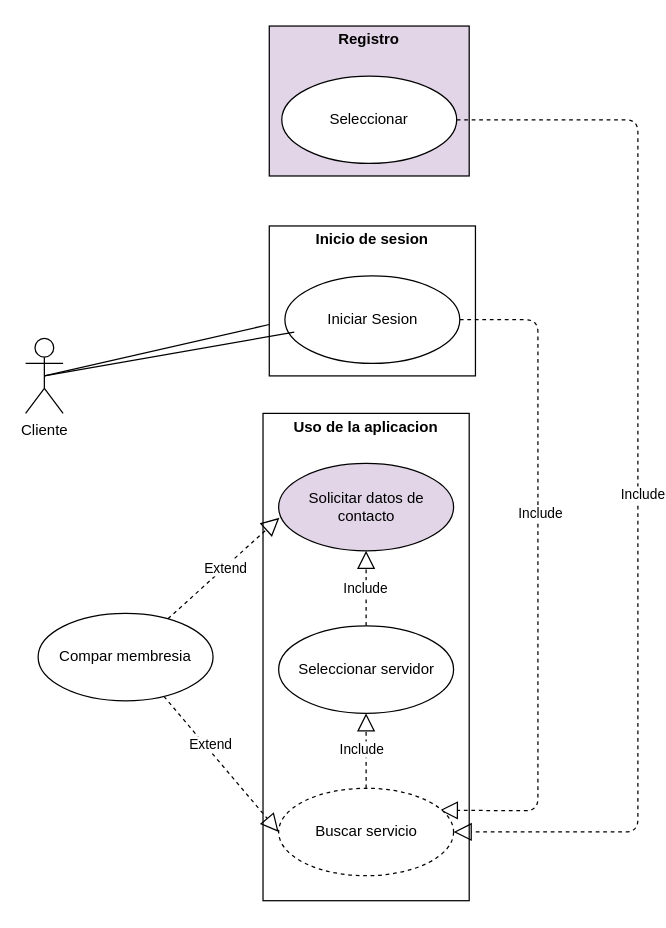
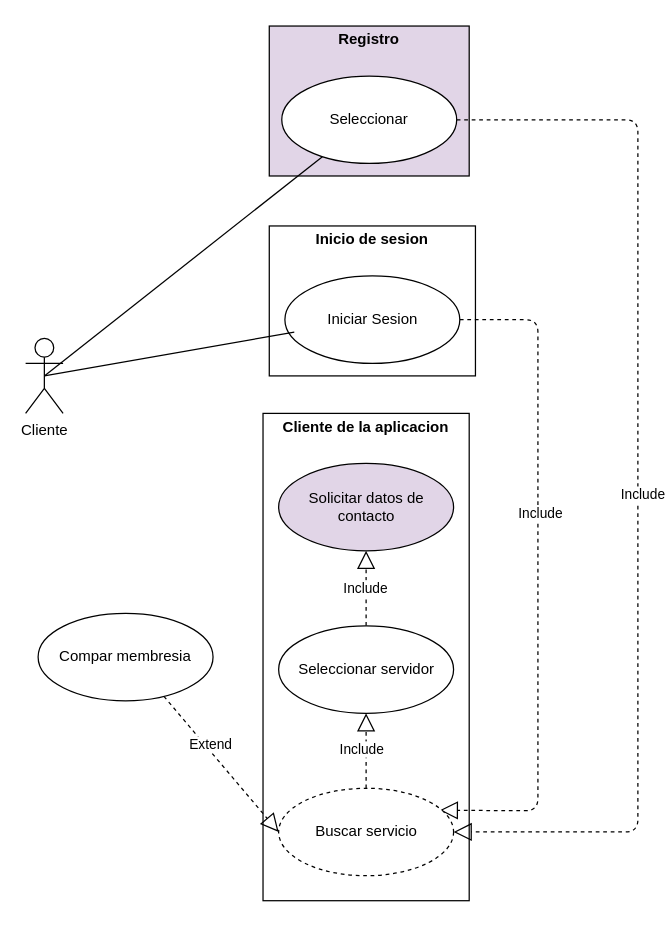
- <mxCell id="5" style="html=1;exitX=0.5;exitY=0.5;exitDx=0;exitDy=0;exitPerimeter=0;endArrow=none;endFill=0;" edge="1" parent="1" source="2" target="6"><mxGeometry relative="1" as="geometry"><mxPoint x="50" y="305.36" as="sourcePoint" /><mxPoint x="257.764" y="139.997" as="targetPoint" /></mxGeometry></mxCell>
+ <mxCell id="5" style="html=1;exitX=0.5;exitY=0.5;exitDx=0;exitDy=0;exitPerimeter=0;endArrow=none;endFill=0;" edge="1" parent="1" source="2" target="4"><mxGeometry relative="1" as="geometry"><mxPoint x="50" y="305.36" as="sourcePoint" /><mxPoint x="257.764" y="139.997" as="targetPoint" /></mxGeometry></mxCell>
- <mxCell id="9" value="&lt;p style=&quot;margin:0px;margin-top:4px;text-align:center;&quot;&gt;&lt;b&gt;Uso de la aplicacion&lt;/b&gt;&lt;/p&gt;" style="verticalAlign=top;align=left;overflow=fill;html=1;whiteSpace=wrap;" vertex="1" parent="1"><mxGeometry x="210" y="330" width="165" height="390" as="geometry" /></mxCell>
+ <mxCell id="9" value="&lt;p style=&quot;margin:0px;margin-top:4px;text-align:center;&quot;&gt;&lt;b&gt;Cliente de la aplicacion&lt;/b&gt;&lt;/p&gt;" style="verticalAlign=top;align=left;overflow=fill;html=1;whiteSpace=wrap;" vertex="1" parent="1"><mxGeometry x="210" y="330" width="165" height="390" as="geometry" /></mxCell>
- <mxCell id="24" style="edgeStyle=none;html=1;entryX=0.004;entryY=0.623;entryDx=0;entryDy=0;entryPerimeter=0;endArrow=block;endFill=0;endSize=12;dashed=1;" edge="1" parent="1" source="16" target="21"><mxGeometry relative="1" as="geometry" /></mxCell>
- <mxCell id="25" value="Extend" style="edgeLabel;html=1;align=center;verticalAlign=middle;resizable=0;points=[];" vertex="1" connectable="0" parent="24"><mxGeometry x="0.02" relative="1" as="geometry"><mxPoint as="offset" /></mxGeometry></mxCell>
